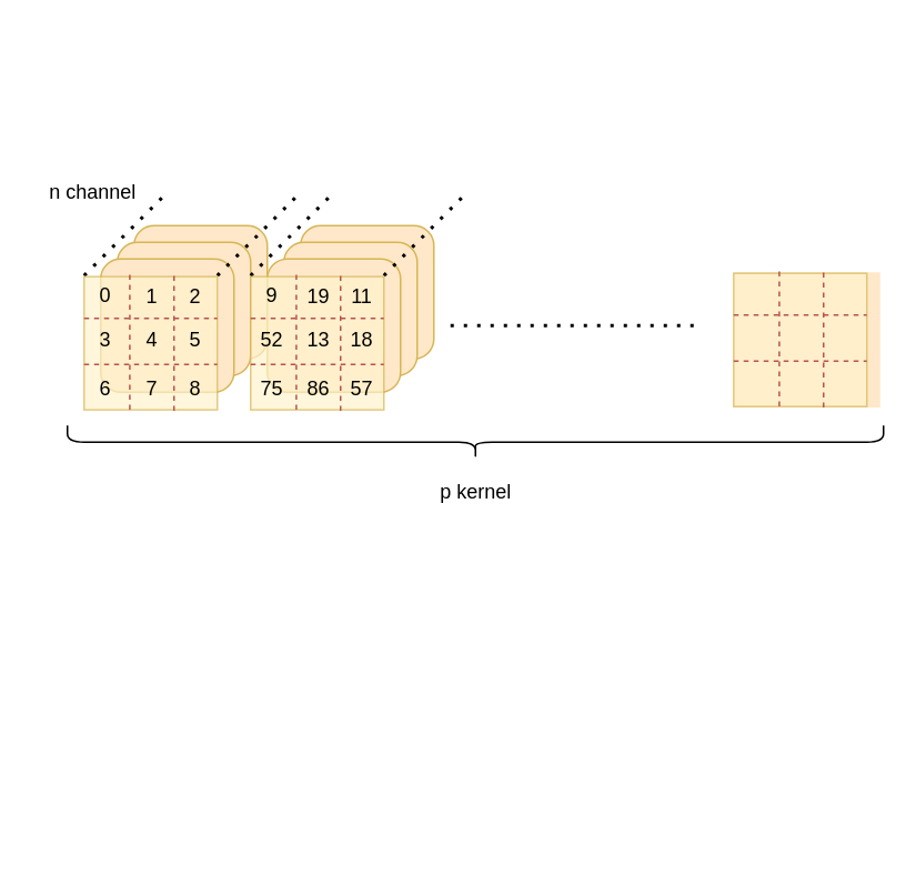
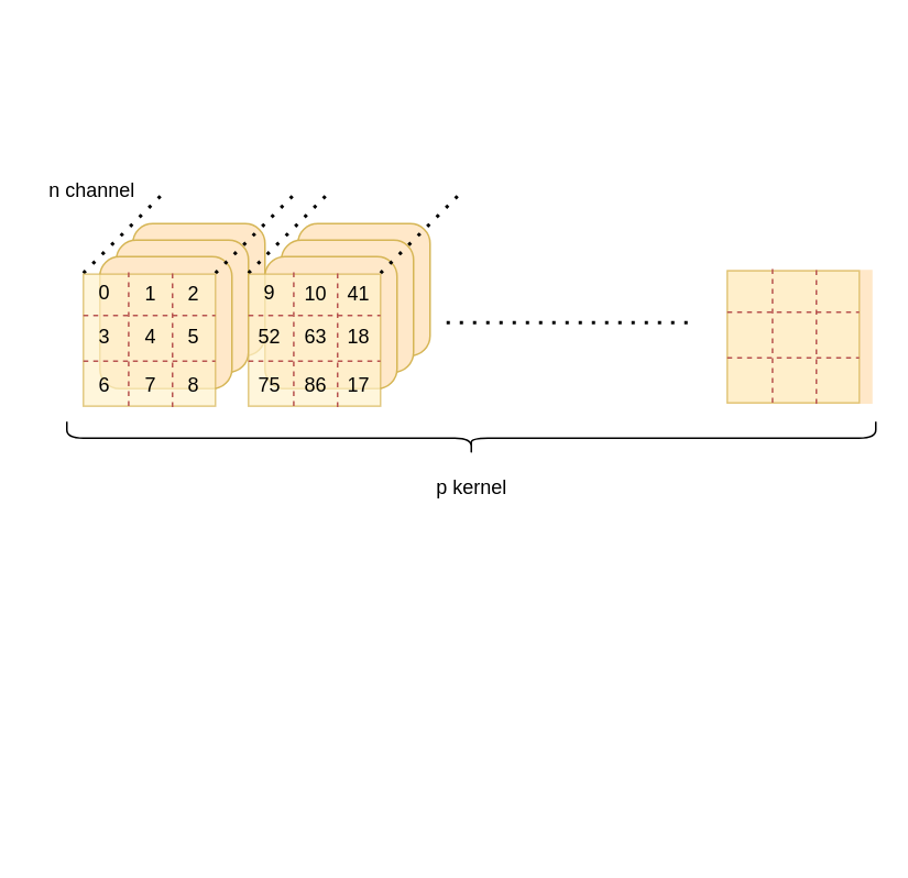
- <mxCell id="43" value="19" style="text;html=1;strokeColor=none;fillColor=none;align=center;verticalAlign=middle;whiteSpace=wrap;rounded=0;" vertex="1" parent="42"><mxGeometry x="28" y="1" width="40" height="20" as="geometry" /></mxCell>
+ <mxCell id="43" value="10" style="text;html=1;strokeColor=none;fillColor=none;align=center;verticalAlign=middle;whiteSpace=wrap;rounded=0;" vertex="1" parent="42"><mxGeometry x="28" y="1" width="40" height="20" as="geometry" /></mxCell>
- <mxCell id="44" value="11" style="text;html=1;strokeColor=none;fillColor=none;align=center;verticalAlign=middle;whiteSpace=wrap;rounded=0;" vertex="1" parent="42"><mxGeometry x="54" y="1" width="40" height="20" as="geometry" /></mxCell>
+ <mxCell id="44" value="41" style="text;html=1;strokeColor=none;fillColor=none;align=center;verticalAlign=middle;whiteSpace=wrap;rounded=0;" vertex="1" parent="42"><mxGeometry x="54" y="1" width="40" height="20" as="geometry" /></mxCell>
- <mxCell id="47" value="13" style="text;html=1;strokeColor=none;fillColor=none;align=center;verticalAlign=middle;whiteSpace=wrap;rounded=0;" vertex="1" parent="42"><mxGeometry x="28" y="27" width="40" height="20" as="geometry" /></mxCell>
+ <mxCell id="47" value="63" style="text;html=1;strokeColor=none;fillColor=none;align=center;verticalAlign=middle;whiteSpace=wrap;rounded=0;" vertex="1" parent="42"><mxGeometry x="28" y="27" width="40" height="20" as="geometry" /></mxCell>
- <mxCell id="41" value="57" style="text;html=1;strokeColor=none;fillColor=none;align=center;verticalAlign=middle;whiteSpace=wrap;rounded=0;" vertex="1" parent="33"><mxGeometry x="47" y="57.6" width="40" height="20" as="geometry" /></mxCell>
+ <mxCell id="41" value="17" style="text;html=1;strokeColor=none;fillColor=none;align=center;verticalAlign=middle;whiteSpace=wrap;rounded=0;" vertex="1" parent="33"><mxGeometry x="47" y="57.6" width="40" height="20" as="geometry" /></mxCell>
